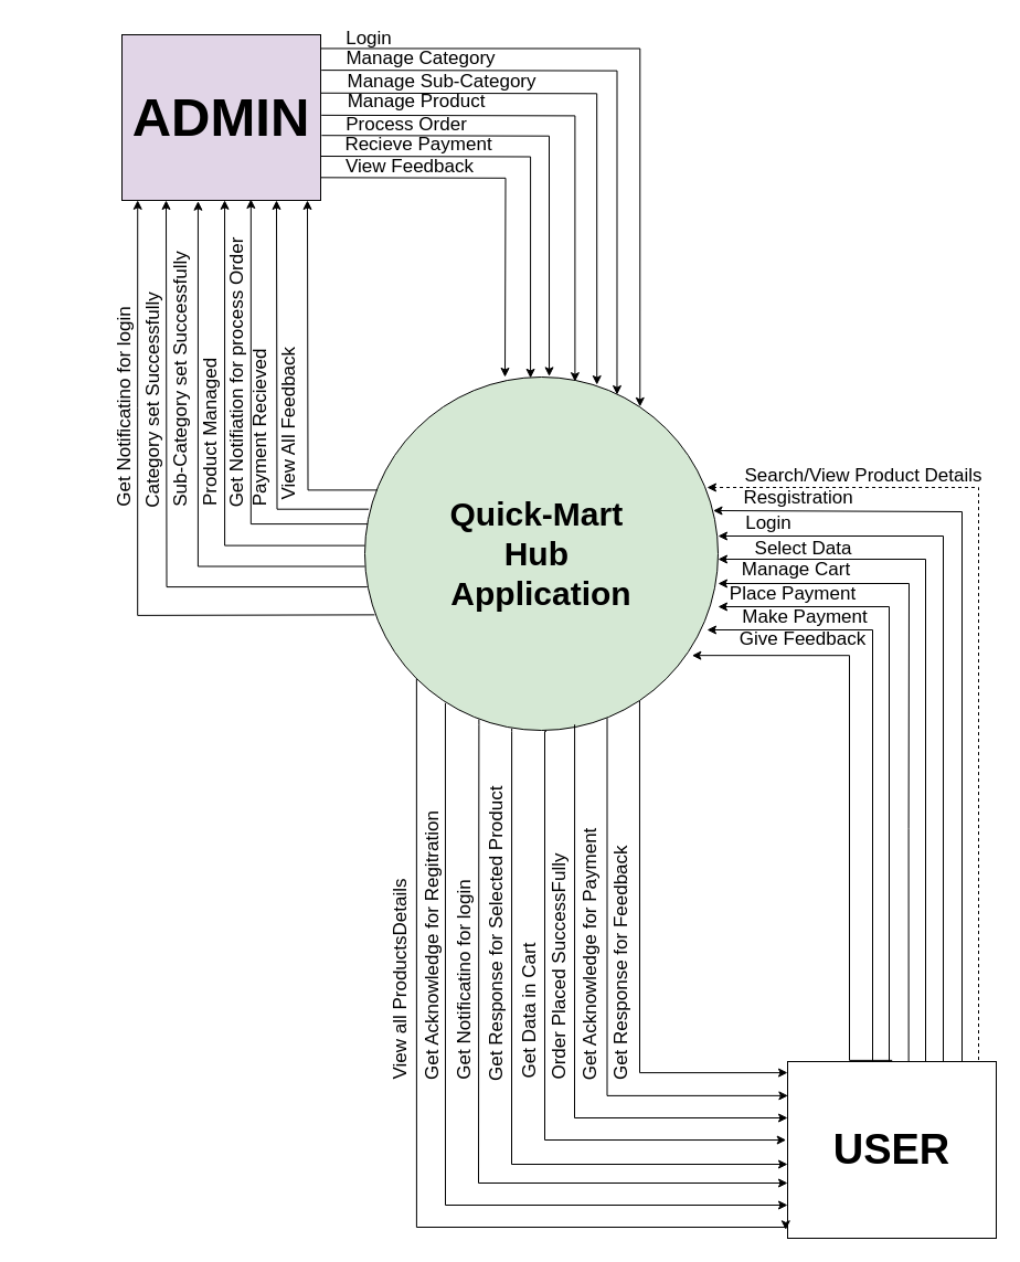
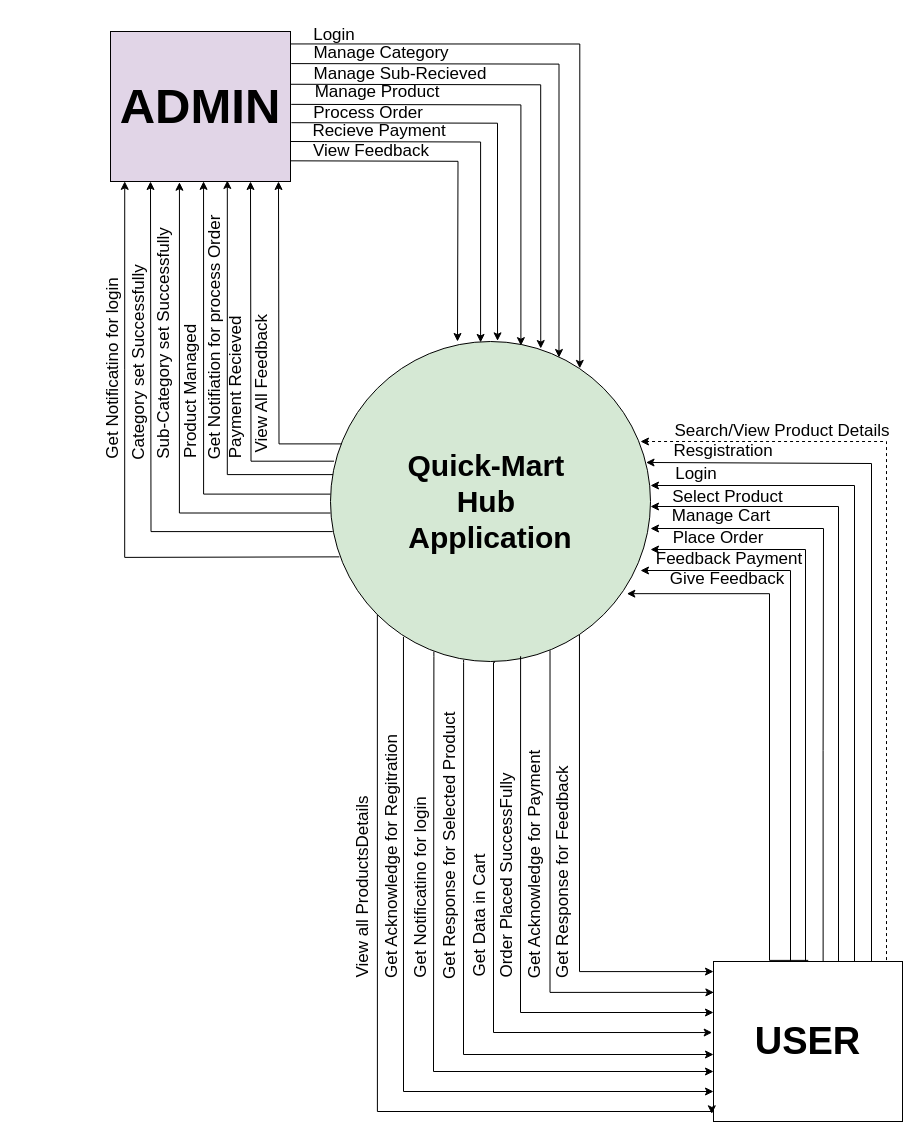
- <mxCell id="10" value="&lt;span style=&quot;font-size: 17px;&quot;&gt;Manage Sub-Category&lt;/span&gt;" style="text;html=1;align=center;verticalAlign=middle;whiteSpace=wrap;rounded=0;fontSize=17;" vertex="1" parent="1"><mxGeometry x="305" y="59" width="190" height="30" as="geometry" /></mxCell>
+ <mxCell id="10" value="&lt;span style=&quot;font-size: 17px;&quot;&gt;Manage Sub-Recieved&lt;/span&gt;" style="text;html=1;align=center;verticalAlign=middle;whiteSpace=wrap;rounded=0;fontSize=17;" vertex="1" parent="1"><mxGeometry x="305" y="59" width="190" height="30" as="geometry" /></mxCell>
- <mxCell id="37" value="Select Data" style="text;html=1;align=center;verticalAlign=middle;whiteSpace=wrap;rounded=0;fontSize=17;" vertex="1" parent="1"><mxGeometry x="669" y="488" width="117" height="18" as="geometry" /></mxCell>
+ <mxCell id="37" value="Select Product" style="text;html=1;align=center;verticalAlign=middle;whiteSpace=wrap;rounded=0;fontSize=17;" vertex="1" parent="1"><mxGeometry x="669" y="488" width="117" height="18" as="geometry" /></mxCell>
- <mxCell id="38" value="Place Payment" style="text;html=1;align=center;verticalAlign=middle;whiteSpace=wrap;rounded=0;fontSize=17;" vertex="1" parent="1"><mxGeometry x="607" y="523" width="222" height="30" as="geometry" /></mxCell>
+ <mxCell id="38" value="Place Order" style="text;html=1;align=center;verticalAlign=middle;whiteSpace=wrap;rounded=0;fontSize=17;" vertex="1" parent="1"><mxGeometry x="607" y="523" width="222" height="30" as="geometry" /></mxCell>
- <mxCell id="39" value="Make Payment" style="text;html=1;align=center;verticalAlign=middle;whiteSpace=wrap;rounded=0;fontSize=17;" vertex="1" parent="1"><mxGeometry x="618" y="544" width="222" height="30" as="geometry" /></mxCell>
+ <mxCell id="39" value="Feedback Payment" style="text;html=1;align=center;verticalAlign=middle;whiteSpace=wrap;rounded=0;fontSize=17;" vertex="1" parent="1"><mxGeometry x="618" y="544" width="222" height="30" as="geometry" /></mxCell>
